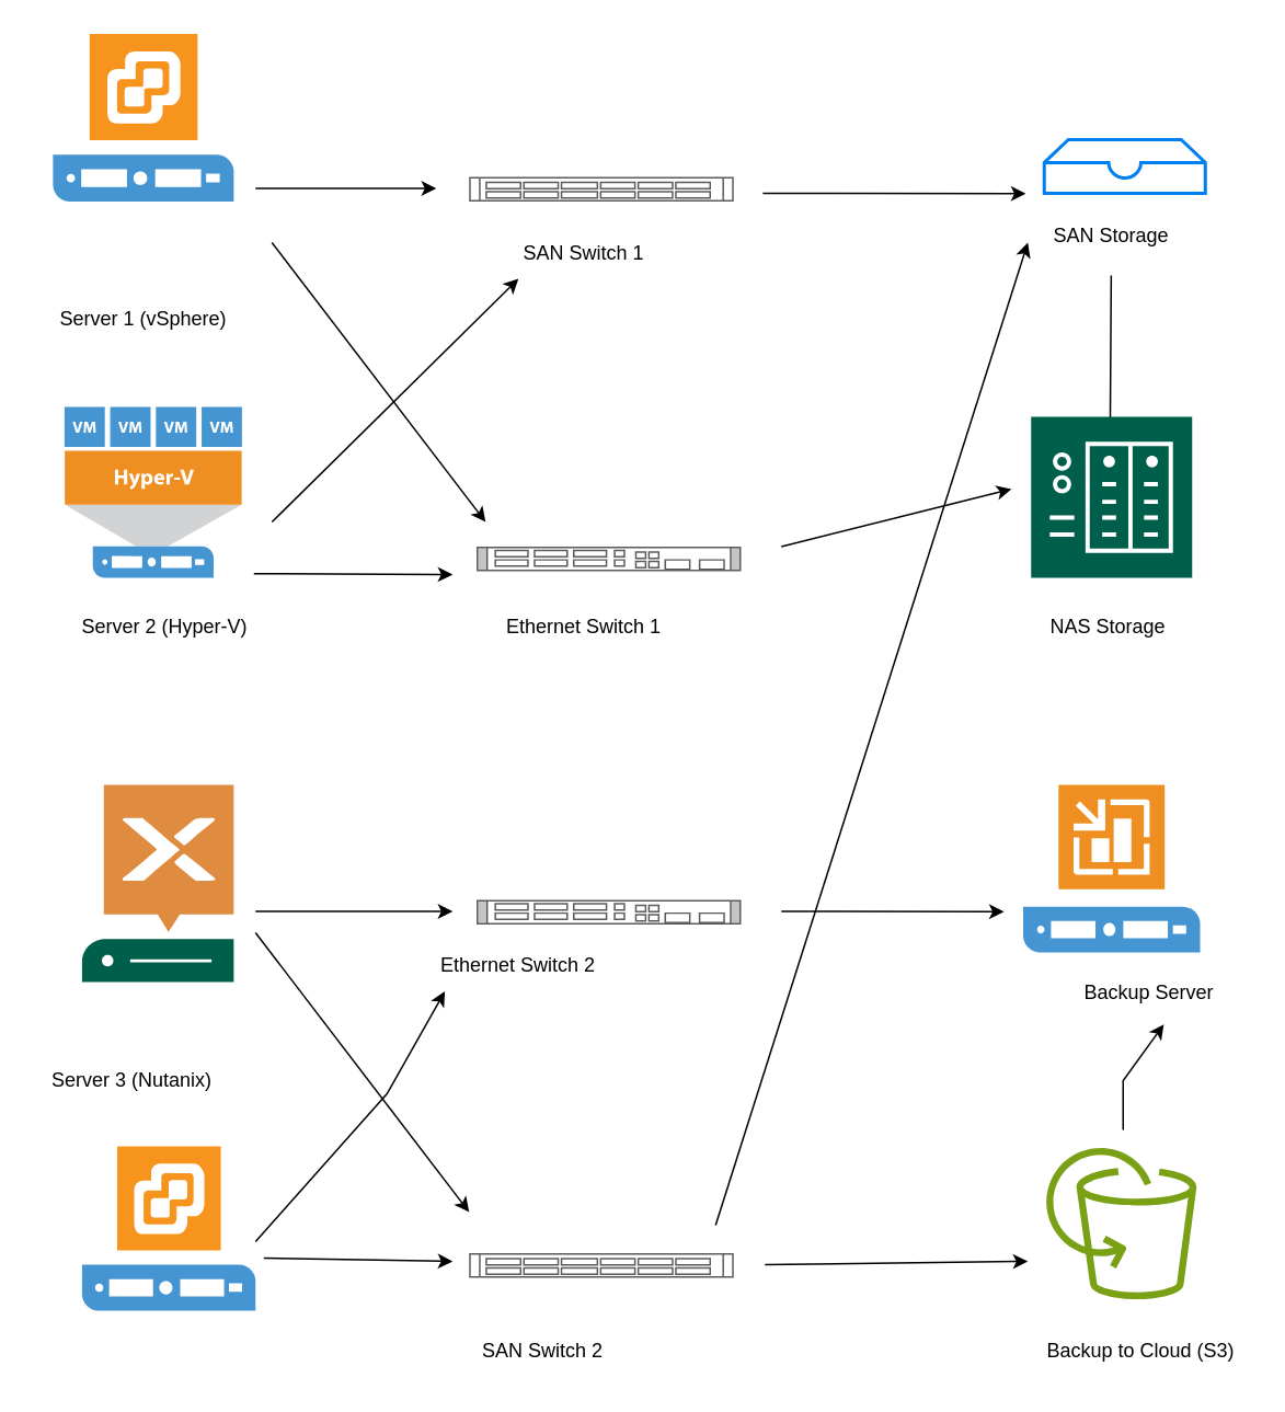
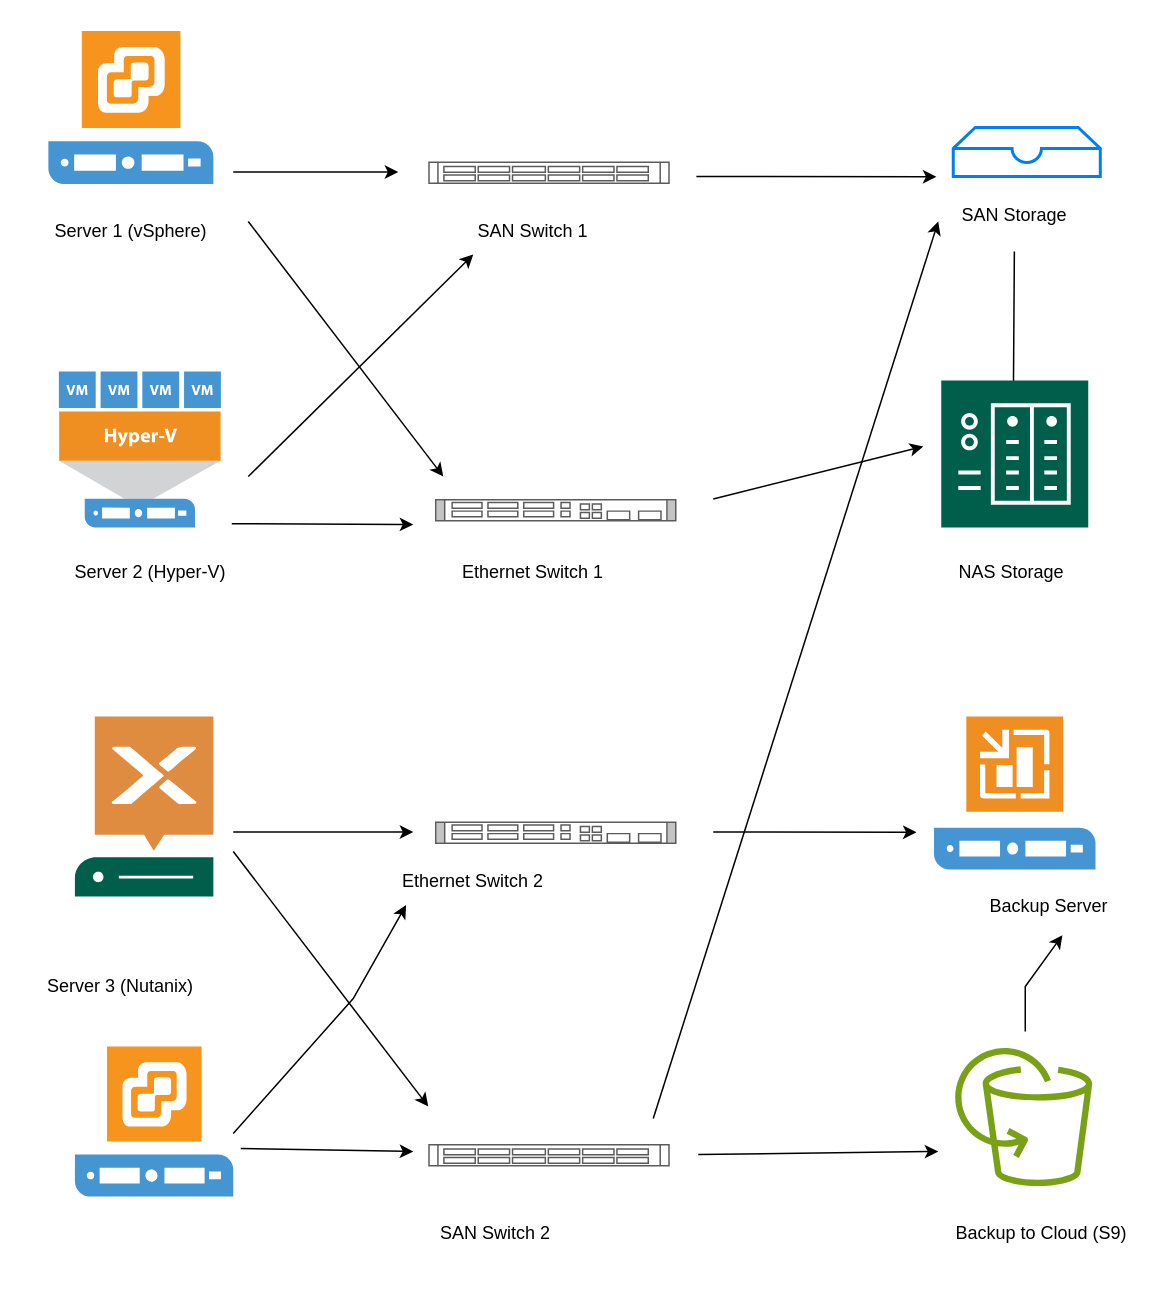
- <mxCell id="14" value="Server 1 (vSphere)" style="text;strokeColor=none;align=center;fillColor=none;html=1;verticalAlign=middle;whiteSpace=wrap;rounded=0;" parent="1" vertex="1"><mxGeometry x="26.75" y="179" width="120" height="30" as="geometry" /></mxCell>
+ <mxCell id="14" value="Server 1 (vSphere)" style="text;strokeColor=none;align=center;fillColor=none;html=1;verticalAlign=middle;whiteSpace=wrap;rounded=0;" parent="1" vertex="1"><mxGeometry x="26.75" y="139" width="120" height="30" as="geometry" /></mxCell>
- <mxCell id="10" value="Backup to Cloud (S3)" style="text;strokeColor=none;align=center;fillColor=none;html=1;verticalAlign=middle;whiteSpace=wrap;rounded=0;" parent="1" vertex="1"><mxGeometry x="629.01" y="807" width="130" height="30" as="geometry" /></mxCell>
+ <mxCell id="10" value="Backup to Cloud (S9)" style="text;strokeColor=none;align=center;fillColor=none;html=1;verticalAlign=middle;whiteSpace=wrap;rounded=0;" parent="1" vertex="1"><mxGeometry x="629.01" y="807" width="130" height="30" as="geometry" /></mxCell>
